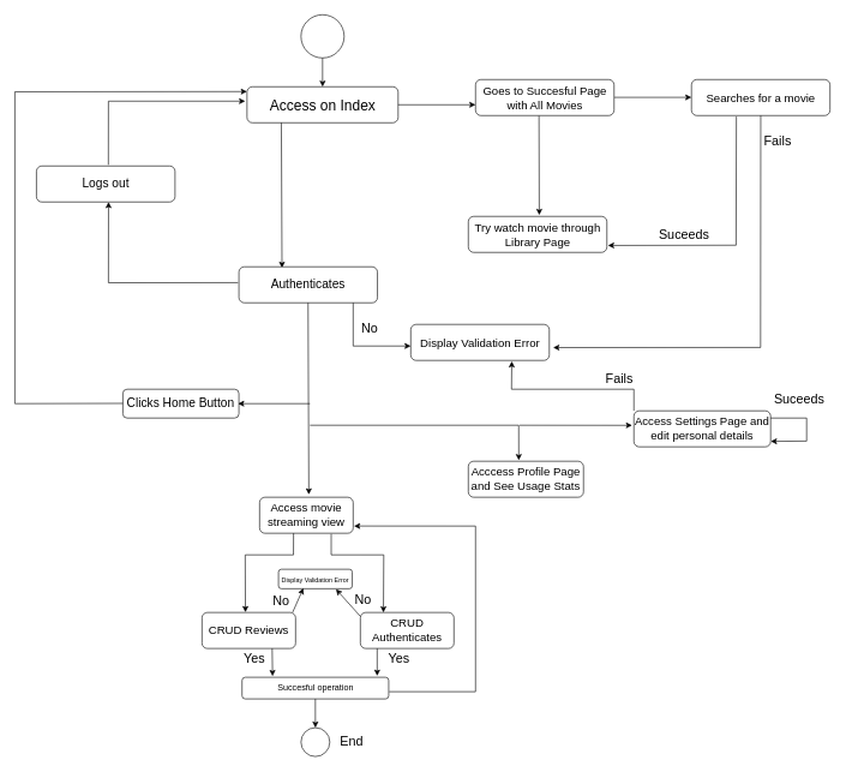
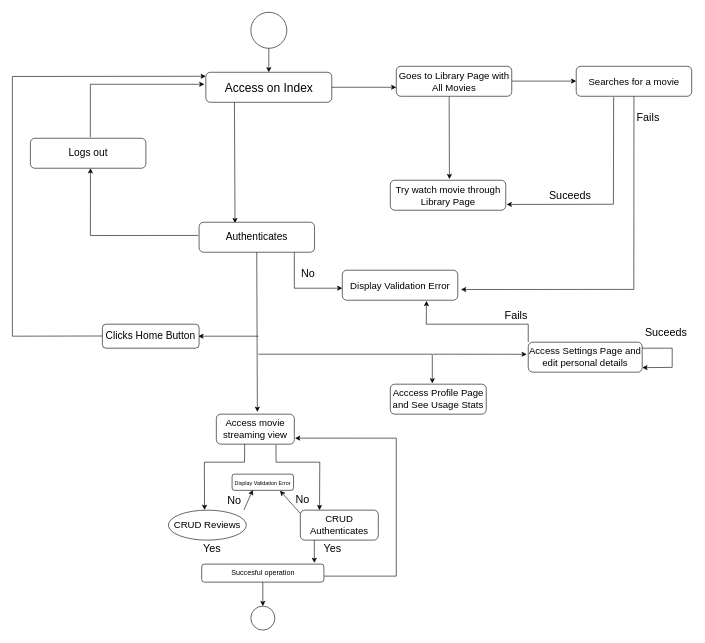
- <mxCell id="33" value="&lt;font style=&quot;font-size: 16px;&quot;&gt;Goes to Succesful Page with All Movies&lt;/font&gt;" style="rounded=1;whiteSpace=wrap;html=1;" parent="1" vertex="1"><mxGeometry x="660" y="110" width="192.5" height="50" as="geometry" /></mxCell>
+ <mxCell id="33" value="&lt;font style=&quot;font-size: 16px;&quot;&gt;Goes to Library Page with All Movies&lt;/font&gt;" style="rounded=1;whiteSpace=wrap;html=1;" parent="1" vertex="1"><mxGeometry x="660" y="110" width="192.5" height="50" as="geometry" /></mxCell>
- <mxCell id="16" value="&lt;span style=&quot;font-size: 16px;&quot;&gt;CRUD Reviews&lt;/span&gt;" style="rounded=1;whiteSpace=wrap;html=1;" parent="1" vertex="1"><mxGeometry x="280" y="850" width="130" height="50" as="geometry" /></mxCell>
+ <mxCell id="16" value="&lt;span style=&quot;font-size: 16px;&quot;&gt;CRUD Reviews&lt;/span&gt;" style="ellipse;whiteSpace=wrap;html=1;" parent="1" vertex="1"><mxGeometry x="280" y="850" width="130" height="50" as="geometry" /></mxCell>
- <mxCell id="26" value="" style="endArrow=classic;html=1;rounded=0;exitX=0.75;exitY=1;exitDx=0;exitDy=0;entryX=0.208;entryY=-0.052;entryDx=0;entryDy=0;entryPerimeter=0;" parent="1" source="16" target="25" edge="1"><mxGeometry width="50" height="50" relative="1" as="geometry"><mxPoint x="386.25" y="930" as="sourcePoint" /><mxPoint x="436.25" y="880" as="targetPoint" /></mxGeometry></mxCell>
- <mxCell id="49" value="&lt;font style=&quot;font-size: 18px;&quot;&gt;End&lt;/font&gt;" style="text;html=1;align=center;verticalAlign=middle;whiteSpace=wrap;rounded=0;" parent="1" vertex="1"><mxGeometry x="457.51" y="1015" width="60" height="30" as="geometry" /></mxCell>
